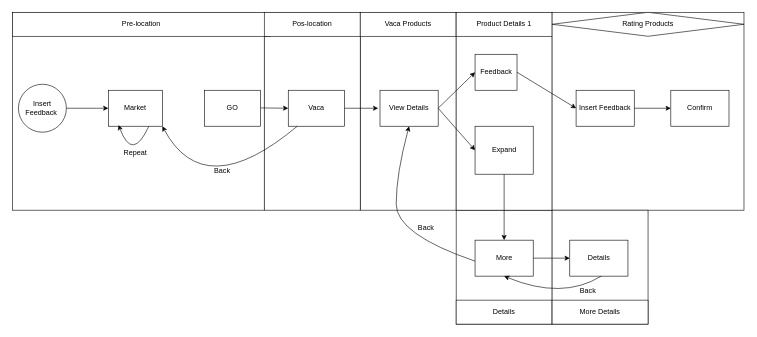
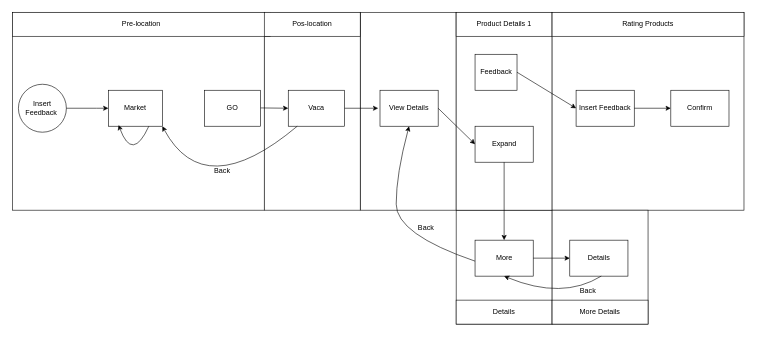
- <mxCell id="19" value="Vaca Products" style="rounded=0;whiteSpace=wrap;html=1;" parent="1" vertex="1"><mxGeometry x="600" y="20" width="160" height="40" as="geometry" /></mxCell>
- <mxCell id="33" value="Rating Products" style="rhombus;whiteSpace=wrap;html=1;" parent="1" vertex="1"><mxGeometry x="920" y="20" width="320" height="40" as="geometry" /></mxCell>
+ <mxCell id="33" value="Rating Products" style="rounded=0;whiteSpace=wrap;html=1;" parent="1" vertex="1"><mxGeometry x="920" y="20" width="320" height="40" as="geometry" /></mxCell>
- <mxCell id="25" value="" style="endArrow=classic;html=1;rounded=0;exitX=1;exitY=0.5;exitDx=0;exitDy=0;entryX=0;entryY=0.5;entryDx=0;entryDy=0;" parent="1" source="20" target="26" edge="1"><mxGeometry width="50" height="50" relative="1" as="geometry"><mxPoint x="584" y="190" as="sourcePoint" /><mxPoint x="640" y="190" as="targetPoint" /><Array as="points" /></mxGeometry></mxCell>
- <mxCell id="24" value="Expand" style="rounded=0;whiteSpace=wrap;html=1;" parent="1" vertex="1"><mxGeometry x="791.5" y="210" width="97" height="80" as="geometry" /></mxCell>
+ <mxCell id="24" value="Expand" style="rounded=0;whiteSpace=wrap;html=1;" parent="1" vertex="1"><mxGeometry x="791.5" y="210" width="97" height="60" as="geometry" /></mxCell>
- <mxCell id="12" value="Repeat" style="text;html=1;align=center;verticalAlign=middle;whiteSpace=wrap;rounded=0;" parent="1" vertex="1"><mxGeometry x="195" y="240" width="60" height="30" as="geometry" /></mxCell>
